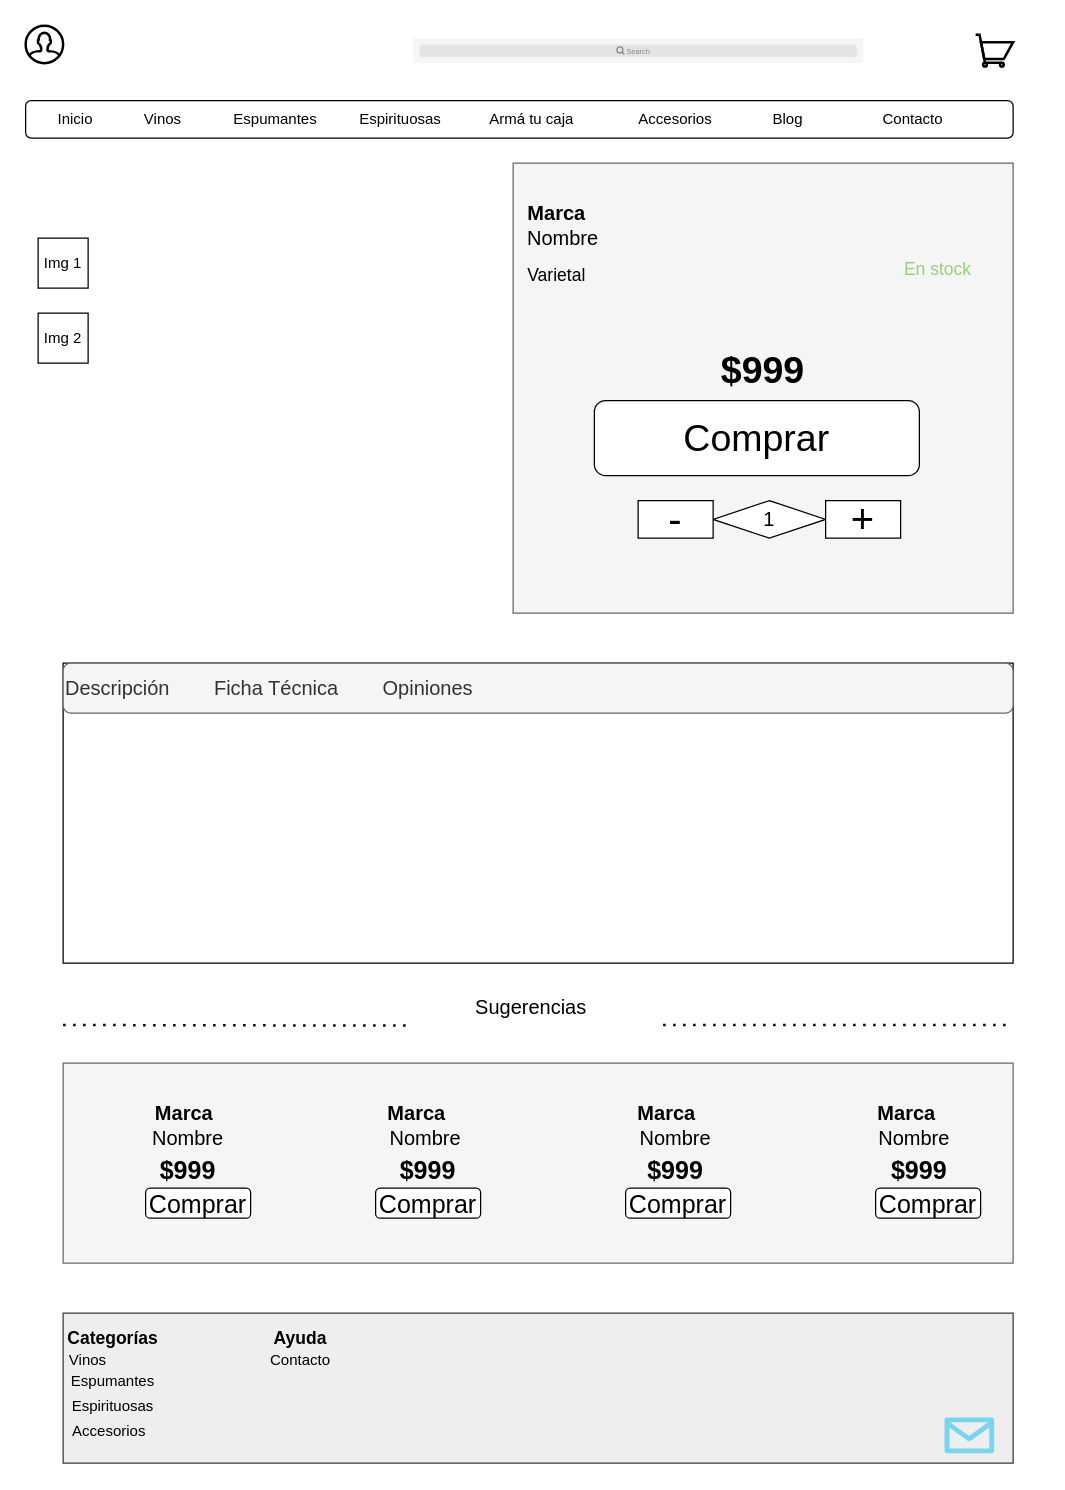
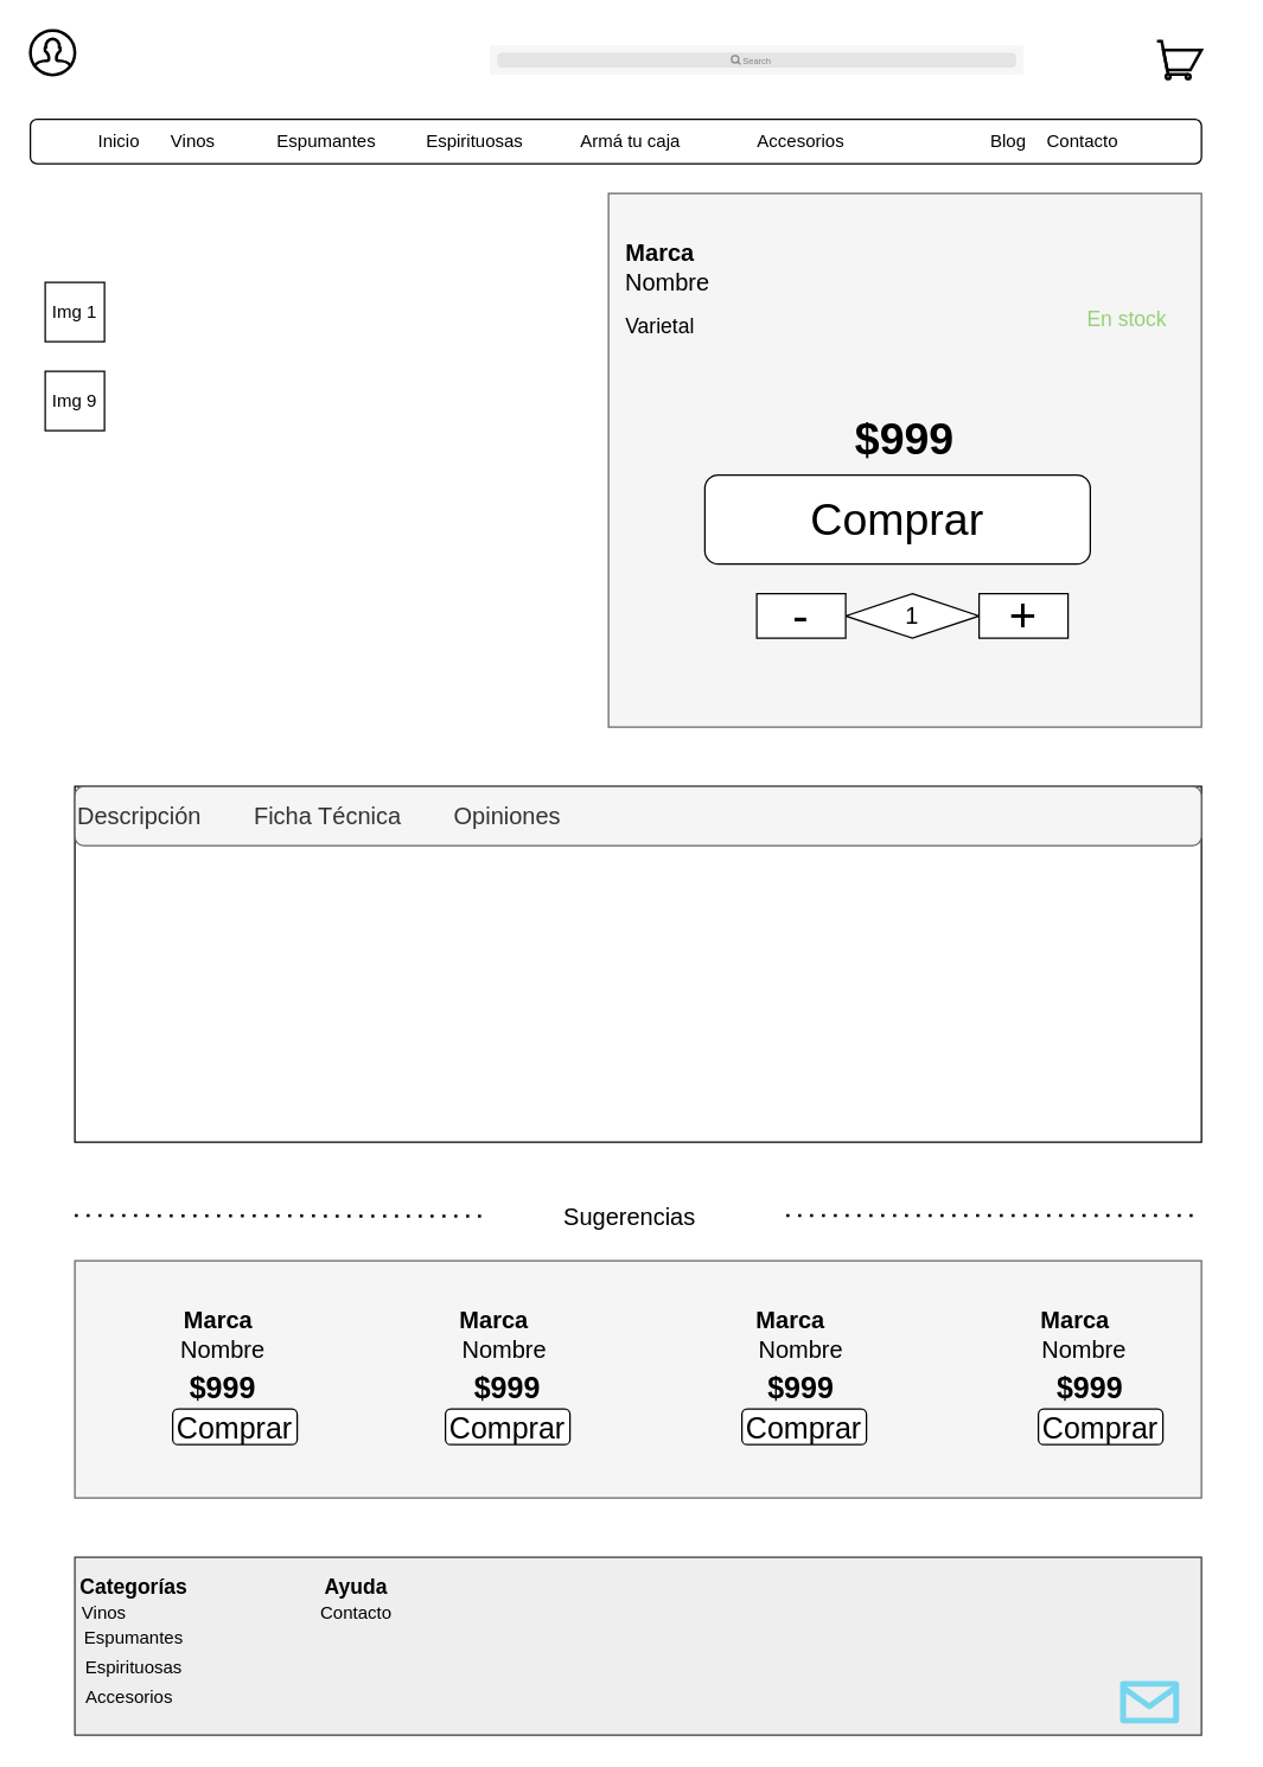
- <mxCell id="13" value="Inicio" style="text;html=1;strokeColor=none;fillColor=none;align=center;verticalAlign=middle;whiteSpace=wrap;rounded=0;labelBackgroundColor=none;fontSize=12;" parent="1" vertex="1"><mxGeometry x="40" y="85" width="40" height="20" as="geometry" /></mxCell>
+ <mxCell id="13" value="Inicio" style="text;html=1;strokeColor=none;fillColor=none;align=center;verticalAlign=middle;whiteSpace=wrap;rounded=0;labelBackgroundColor=none;fontSize=12;" parent="1" vertex="1"><mxGeometry x="60" y="85" width="40" height="20" as="geometry" /></mxCell>
- <mxCell id="18" value="Blog" style="text;html=1;strokeColor=none;fillColor=none;align=center;verticalAlign=middle;whiteSpace=wrap;rounded=0;labelBackgroundColor=none;fontSize=12;" parent="1" vertex="1"><mxGeometry x="610" y="85" width="40" height="20" as="geometry" /></mxCell>
+ <mxCell id="18" value="Blog" style="text;html=1;strokeColor=none;fillColor=none;align=center;verticalAlign=middle;whiteSpace=wrap;rounded=0;labelBackgroundColor=none;fontSize=12;" parent="1" vertex="1"><mxGeometry x="660" y="85" width="40" height="20" as="geometry" /></mxCell>
- <mxCell id="23" value="&lt;font color=&quot;#97d077&quot;&gt;En stock&lt;/font&gt;" style="text;html=1;strokeColor=none;fillColor=none;align=center;verticalAlign=middle;whiteSpace=wrap;rounded=0;labelBackgroundColor=none;fontSize=14;" parent="1" vertex="1"><mxGeometry x="710" y="200" width="80" height="30" as="geometry" /></mxCell>
+ <mxCell id="23" value="&lt;font color=&quot;#97d077&quot;&gt;En stock&lt;/font&gt;" style="text;html=1;strokeColor=none;fillColor=none;align=center;verticalAlign=middle;whiteSpace=wrap;rounded=0;labelBackgroundColor=none;fontSize=14;" parent="1" vertex="1"><mxGeometry x="720" y="200" width="80" height="30" as="geometry" /></mxCell>
- <mxCell id="8" value="Img 2" style="text;html=1;strokeColor=none;fillColor=none;align=center;verticalAlign=middle;whiteSpace=wrap;rounded=0;" parent="1" vertex="1"><mxGeometry x="30" y="260" width="40" height="20" as="geometry" /></mxCell>
+ <mxCell id="8" value="Img 9" style="text;html=1;strokeColor=none;fillColor=none;align=center;verticalAlign=middle;whiteSpace=wrap;rounded=0;" parent="1" vertex="1"><mxGeometry x="30" y="260" width="40" height="20" as="geometry" /></mxCell>
- <mxCell id="35" value="Sugerencias" style="text;html=1;align=center;verticalAlign=middle;resizable=0;points=[];autosize=1;fontSize=16;fontColor=#000000;" parent="1" vertex="1"><mxGeometry x="374" y="795" width="100" height="20" as="geometry" /></mxCell>
+ <mxCell id="35" value="Sugerencias" style="text;html=1;align=center;verticalAlign=middle;resizable=0;points=[];autosize=1;fontSize=16;fontColor=#000000;" parent="1" vertex="1"><mxGeometry x="374" y="810" width="100" height="20" as="geometry" /></mxCell>
